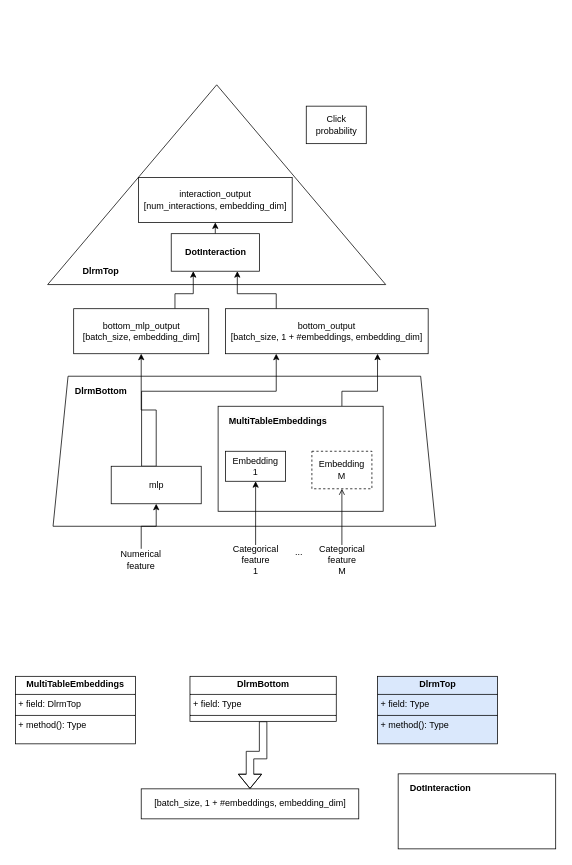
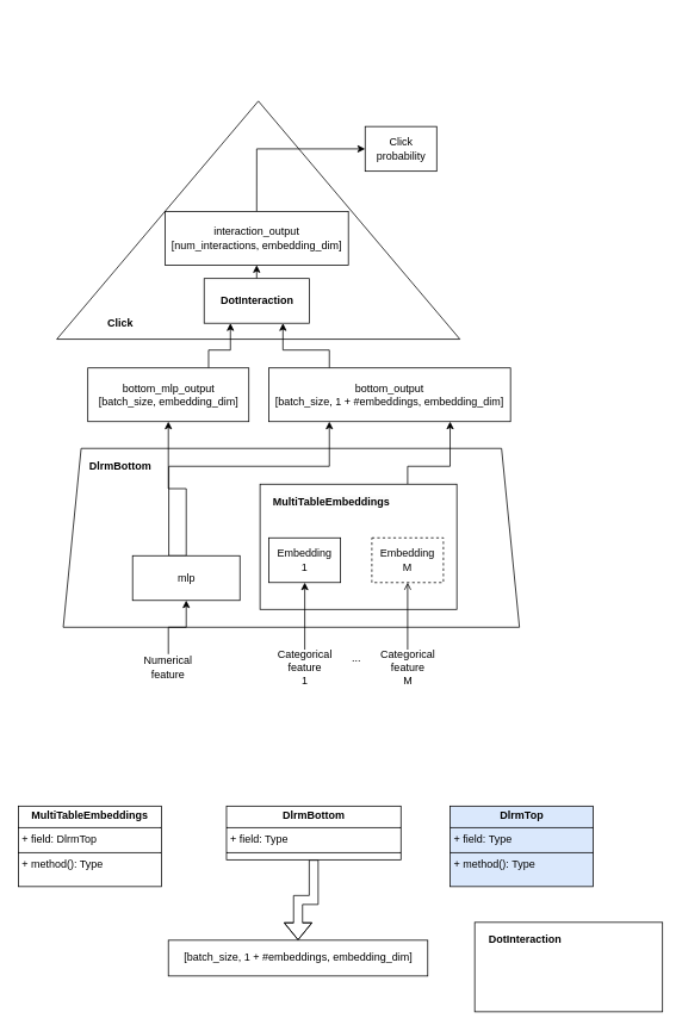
+ <mxCell id="32" style="edgeStyle=orthogonalEdgeStyle;rounded=0;orthogonalLoop=1;jettySize=auto;html=1;exitX=0.5;exitY=0;exitDx=0;exitDy=0;entryX=0;entryY=0.5;entryDx=0;entryDy=0;" edge="1" parent="1" source="33" target="34"><mxGeometry relative="1" as="geometry" /></mxCell>
- <mxCell id="35" value="&lt;b&gt;DlrmTop&lt;/b&gt;" style="text;html=1;align=center;verticalAlign=middle;whiteSpace=wrap;rounded=0;" vertex="1" parent="1"><mxGeometry x="90" y="351" width="87.5" height="20" as="geometry" /></mxCell>
+ <mxCell id="35" value="&lt;b&gt;Click&lt;/b&gt;" style="text;html=1;align=center;verticalAlign=middle;whiteSpace=wrap;rounded=0;" vertex="1" parent="1"><mxGeometry x="90" y="351" width="87.5" height="20" as="geometry" /></mxCell>
- <mxCell id="12" value="Embedding&lt;div&gt;1&lt;/div&gt;" style="rounded=0;whiteSpace=wrap;html=1;" vertex="1" parent="1"><mxGeometry x="300" y="601" width="80" height="40" as="geometry" /></mxCell>
+ <mxCell id="12" value="Embedding&lt;div&gt;1&lt;/div&gt;" style="rounded=0;whiteSpace=wrap;html=1;" vertex="1" parent="1"><mxGeometry x="300" y="601" width="80" height="50" as="geometry" /></mxCell>
